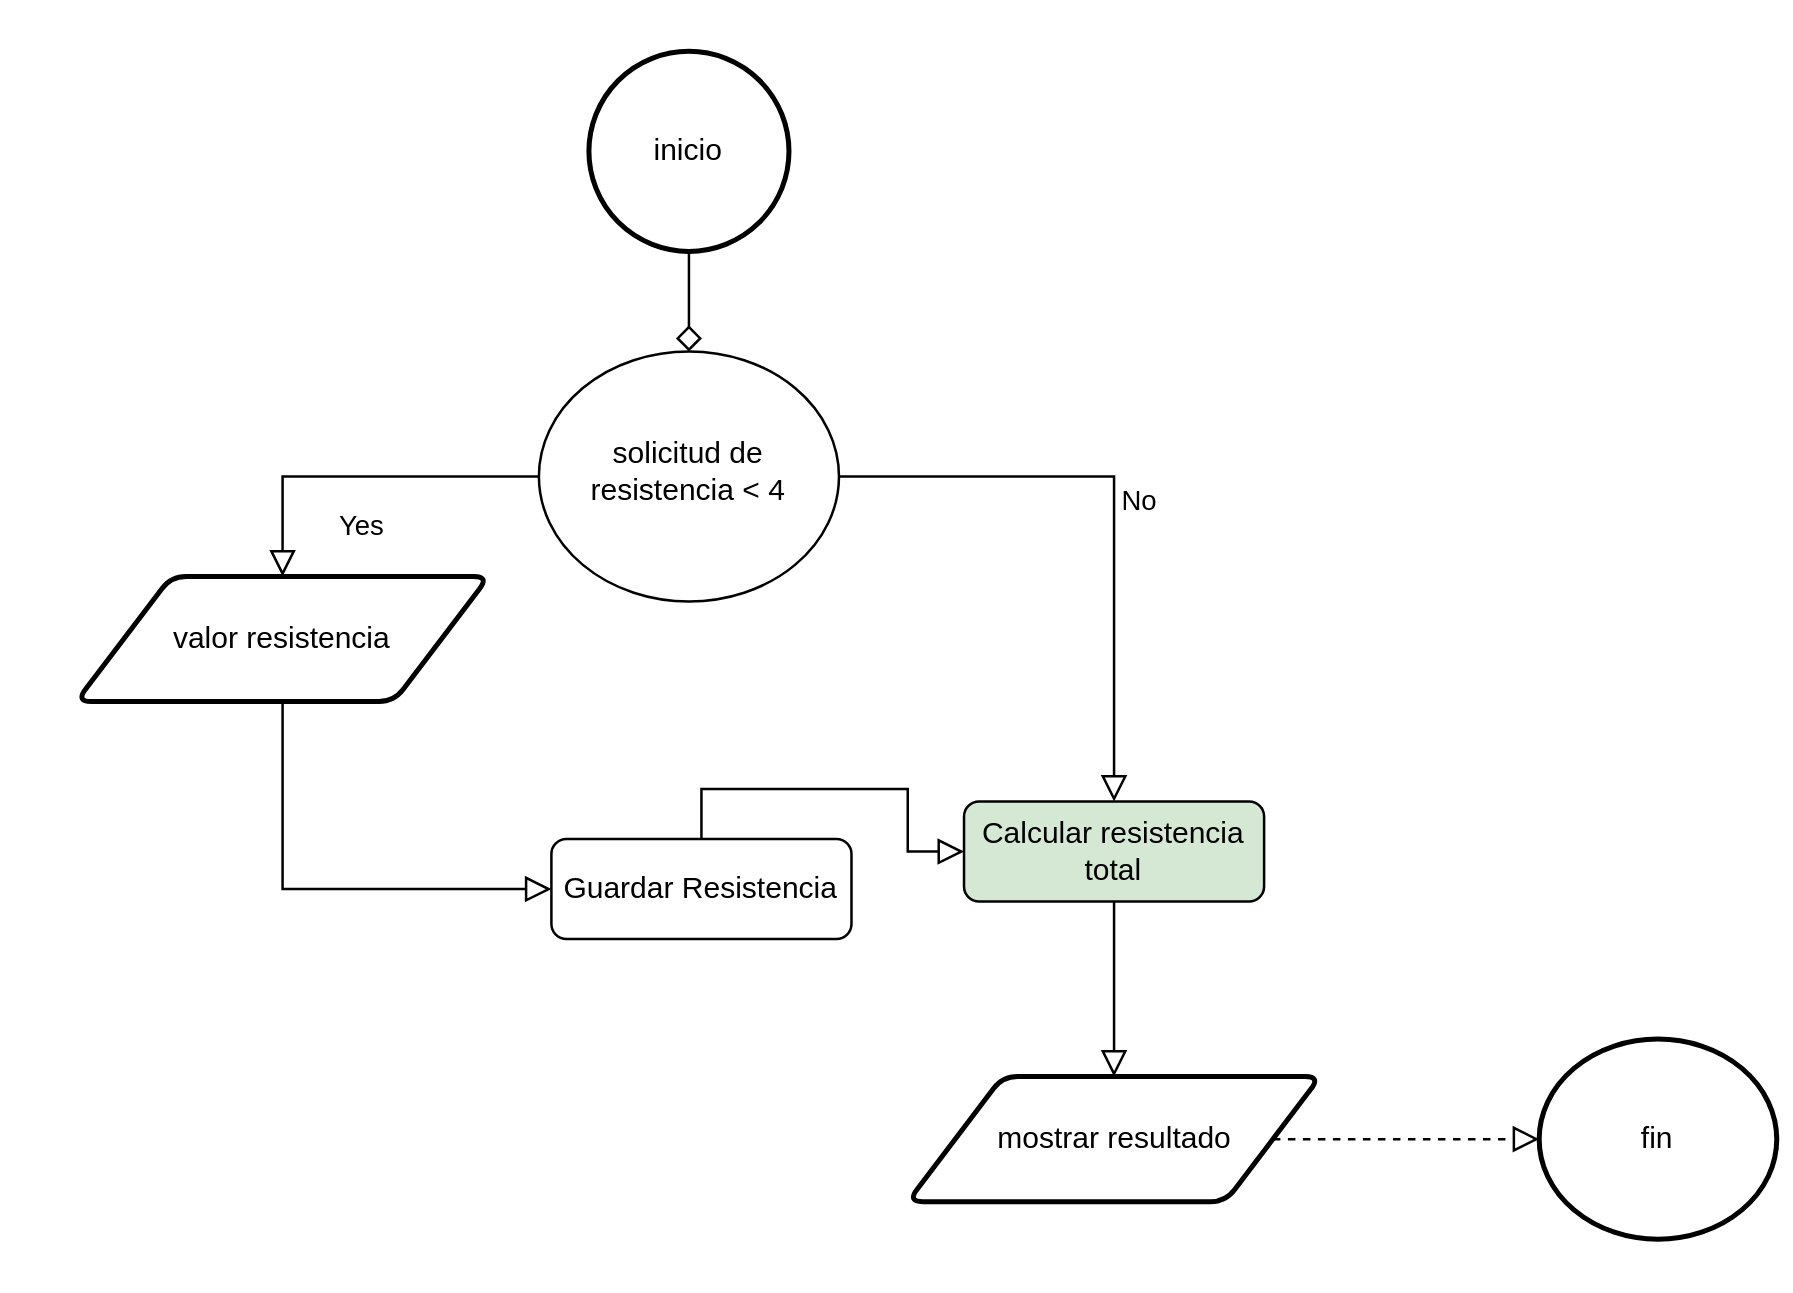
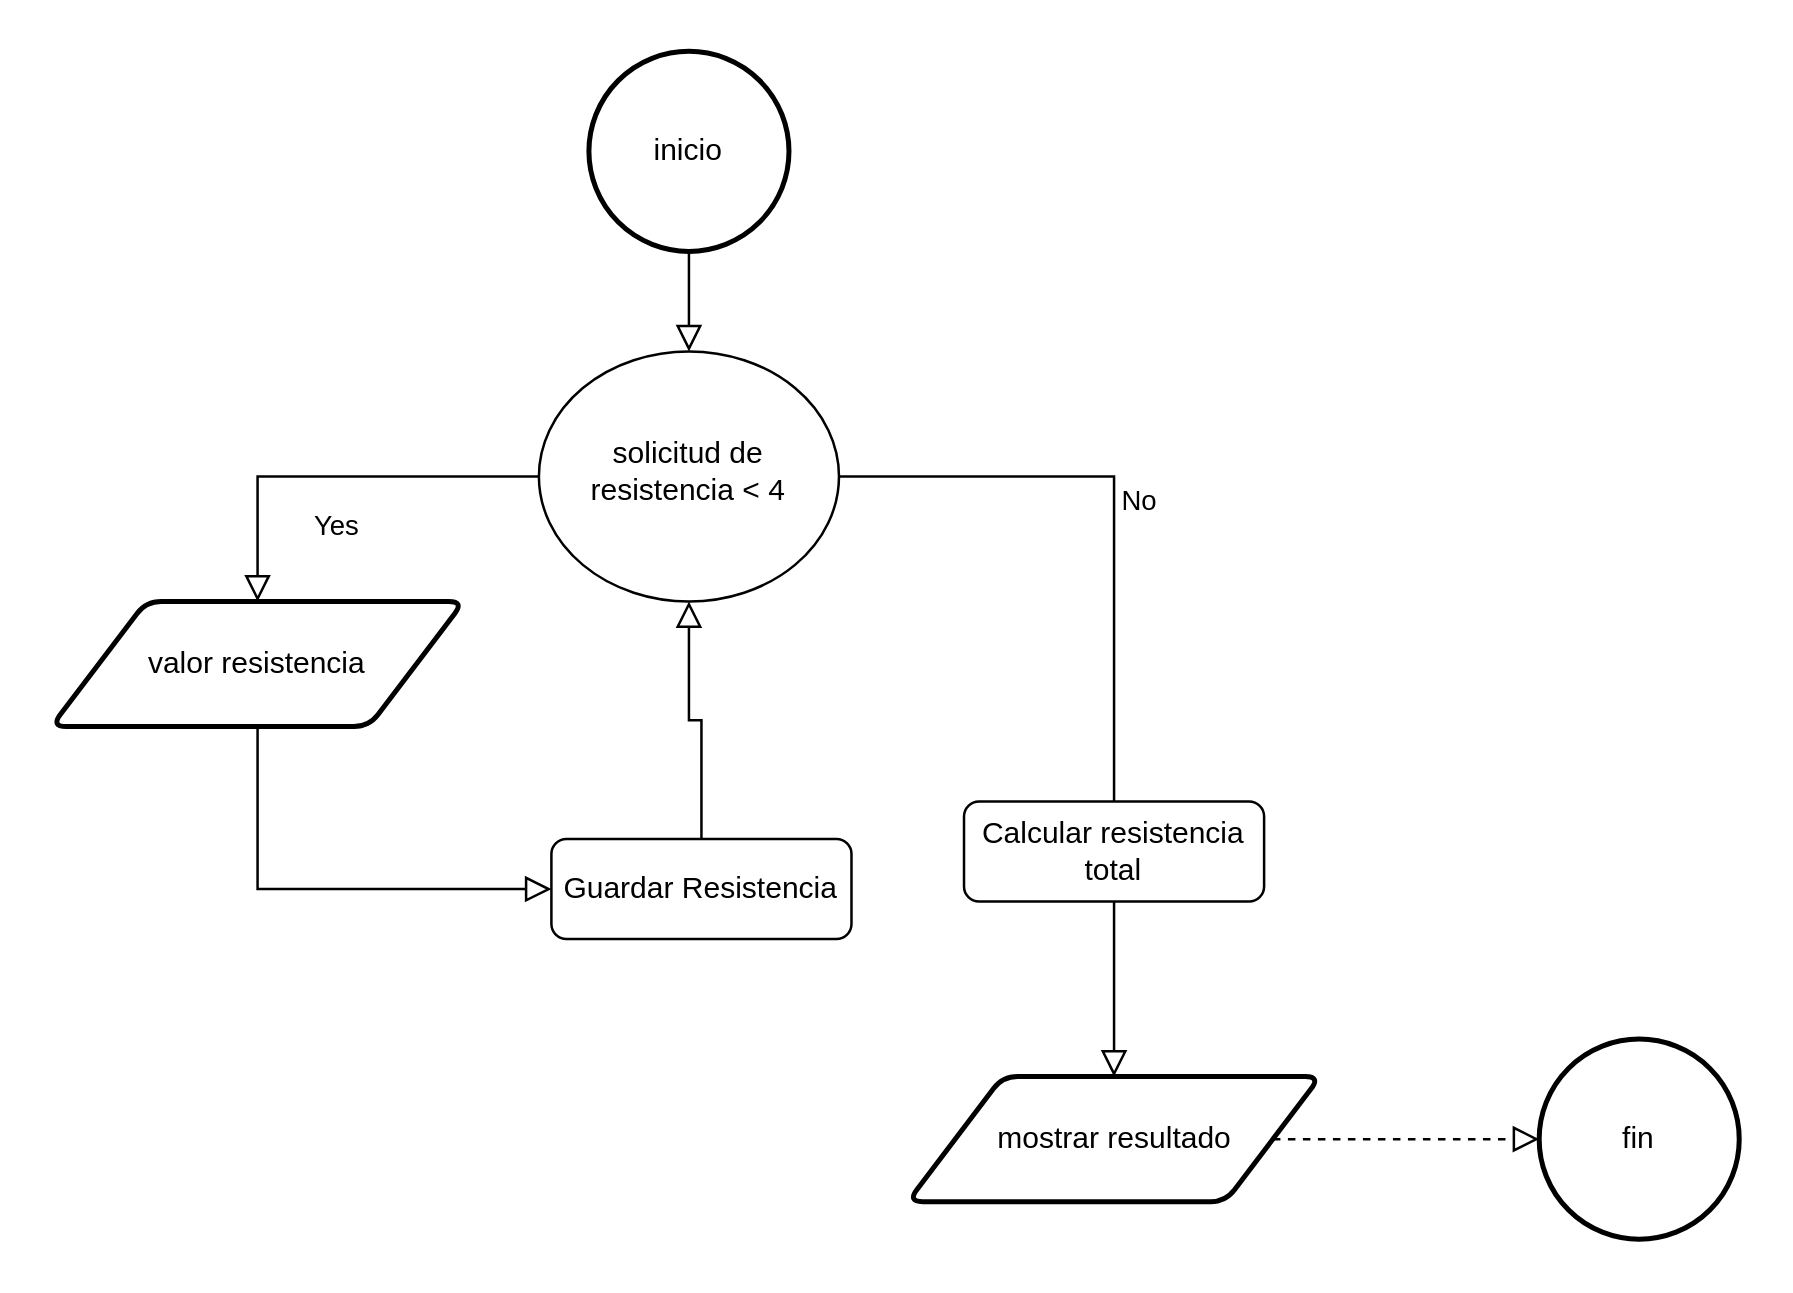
- <mxCell id="8" value="" style="rounded=0;html=1;jettySize=auto;orthogonalLoop=1;fontSize=11;endArrow=diamond;endFill=0;endSize=8;strokeWidth=1;shadow=0;labelBackgroundColor=none;edgeStyle=orthogonalEdgeStyle;exitX=0.5;exitY=1;exitDx=0;exitDy=0;exitPerimeter=0;entryX=0.5;entryY=0;entryDx=0;entryDy=0;" edge="1" parent="1" source="4" target="3"><mxGeometry x="0.333" y="20" relative="1" as="geometry"><mxPoint as="offset" /><mxPoint x="267" y="120" as="sourcePoint" /><mxPoint x="267" y="180" as="targetPoint" /></mxGeometry></mxCell>
+ <mxCell id="8" value="" style="rounded=0;html=1;jettySize=auto;orthogonalLoop=1;fontSize=11;endArrow=block;endFill=0;endSize=8;strokeWidth=1;shadow=0;labelBackgroundColor=none;edgeStyle=orthogonalEdgeStyle;exitX=0.5;exitY=1;exitDx=0;exitDy=0;exitPerimeter=0;entryX=0.5;entryY=0;entryDx=0;entryDy=0;" edge="1" parent="1" source="4" target="3"><mxGeometry x="0.333" y="20" relative="1" as="geometry"><mxPoint as="offset" /><mxPoint x="267" y="120" as="sourcePoint" /><mxPoint x="267" y="180" as="targetPoint" /></mxGeometry></mxCell>
- <mxCell id="5" value="valor resistencia" style="shape=parallelogram;html=1;strokeWidth=2;perimeter=parallelogramPerimeter;whiteSpace=wrap;rounded=1;arcSize=12;size=0.23;" vertex="1" parent="1"><mxGeometry x="30" y="230" width="165" height="50" as="geometry" /></mxCell>
+ <mxCell id="5" value="valor resistencia" style="shape=parallelogram;html=1;strokeWidth=2;perimeter=parallelogramPerimeter;whiteSpace=wrap;rounded=1;arcSize=12;size=0.23;" vertex="1" parent="1"><mxGeometry x="20" y="240" width="165" height="50" as="geometry" /></mxCell>
- <mxCell id="2" value="No" style="edgeStyle=orthogonalEdgeStyle;rounded=0;html=1;jettySize=auto;orthogonalLoop=1;fontSize=11;endArrow=block;endFill=0;endSize=8;strokeWidth=1;shadow=0;labelBackgroundColor=none;exitX=1;exitY=0.5;exitDx=0;exitDy=0;entryX=0.5;entryY=0;entryDx=0;entryDy=0;" edge="1" parent="1" source="3" target="11"><mxGeometry y="10" relative="1" as="geometry"><mxPoint as="offset" /><mxPoint x="445" y="320" as="targetPoint" /><Array as="points"><mxPoint x="445" y="190" /></Array></mxGeometry></mxCell>
+ <mxCell id="2" value="No" style="edgeStyle=orthogonalEdgeStyle;rounded=0;html=1;jettySize=auto;orthogonalLoop=1;fontSize=11;endArrow=none;endFill=0;endSize=8;strokeWidth=1;shadow=0;labelBackgroundColor=none;exitX=1;exitY=0.5;exitDx=0;exitDy=0;entryX=0.5;entryY=0;entryDx=0;entryDy=0;" edge="1" parent="1" source="3" target="11"><mxGeometry y="10" relative="1" as="geometry"><mxPoint as="offset" /><mxPoint x="445" y="320" as="targetPoint" /><Array as="points"><mxPoint x="445" y="190" /></Array></mxGeometry></mxCell>
- <mxCell id="10" value="" style="rounded=0;html=1;jettySize=auto;orthogonalLoop=1;fontSize=11;endArrow=block;endFill=0;endSize=8;strokeWidth=1;shadow=0;labelBackgroundColor=none;edgeStyle=orthogonalEdgeStyle;exitX=0.5;exitY=0;exitDx=0;exitDy=0;" edge="1" parent="1" source="6" target="11"><mxGeometry x="0.333" y="20" relative="1" as="geometry"><mxPoint as="offset" /><mxPoint x="113" y="300" as="sourcePoint" /><mxPoint x="225" y="350" as="targetPoint" /></mxGeometry></mxCell>
+ <mxCell id="10" value="" style="rounded=0;html=1;jettySize=auto;orthogonalLoop=1;fontSize=11;endArrow=block;endFill=0;endSize=8;strokeWidth=1;shadow=0;labelBackgroundColor=none;edgeStyle=orthogonalEdgeStyle;exitX=0.5;exitY=0;exitDx=0;exitDy=0;entryX=0.5;entryY=1;entryDx=0;entryDy=0;" edge="1" parent="1" source="6" target="3"><mxGeometry x="0.333" y="20" relative="1" as="geometry"><mxPoint as="offset" /><mxPoint x="113" y="300" as="sourcePoint" /><mxPoint x="225" y="350" as="targetPoint" /></mxGeometry></mxCell>
- <mxCell id="11" value="Calcular resistencia total" style="rounded=1;whiteSpace=wrap;html=1;fontSize=12;glass=0;strokeWidth=1;shadow=0;fillColor=#d5e8d4;" vertex="1" parent="1"><mxGeometry x="385" y="320" width="120" height="40" as="geometry" /></mxCell>
+ <mxCell id="11" value="Calcular resistencia total" style="rounded=1;whiteSpace=wrap;html=1;fontSize=12;glass=0;strokeWidth=1;shadow=0;" vertex="1" parent="1"><mxGeometry x="385" y="320" width="120" height="40" as="geometry" /></mxCell>
- <mxCell id="13" value="fin" style="strokeWidth=2;html=1;shape=mxgraph.flowchart.start_2;whiteSpace=wrap;" vertex="1" parent="1"><mxGeometry x="615" y="415" width="95" height="80" as="geometry" /></mxCell>
+ <mxCell id="13" value="fin" style="strokeWidth=2;html=1;shape=mxgraph.flowchart.start_2;whiteSpace=wrap;" vertex="1" parent="1"><mxGeometry x="615" y="415" width="80" height="80" as="geometry" /></mxCell>
